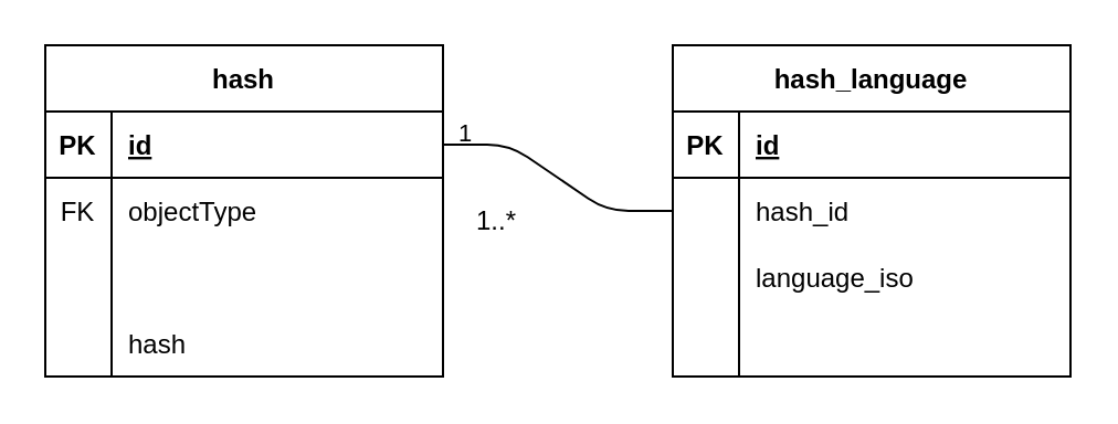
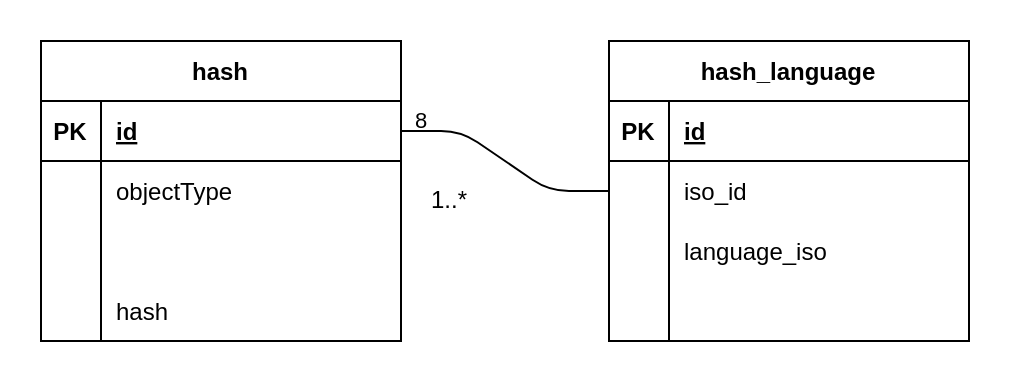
- <mxCell id="28" value="&lt;font style=&quot;font-size: 11px&quot;&gt;1&lt;/font&gt;" style="text;html=1;align=center;verticalAlign=middle;resizable=0;points=[];autosize=1;strokeColor=none;" parent="1" vertex="1"><mxGeometry x="200" y="50" width="20" height="20" as="geometry" /></mxCell>
+ <mxCell id="28" value="&lt;font style=&quot;font-size: 11px&quot;&gt;8&lt;/font&gt;" style="text;html=1;align=center;verticalAlign=middle;resizable=0;points=[];autosize=1;strokeColor=none;" parent="1" vertex="1"><mxGeometry x="200" y="50" width="20" height="20" as="geometry" /></mxCell>
- <mxCell id="7" value="FK" style="shape=partialRectangle;connectable=0;fillColor=none;top=0;left=0;bottom=0;right=0;editable=1;overflow=hidden;" parent="6" vertex="1"><mxGeometry width="30" height="30" as="geometry" /></mxCell>
- <mxCell id="20" value="hash_id" style="shape=partialRectangle;connectable=0;fillColor=none;top=0;left=0;bottom=0;right=0;align=left;spacingLeft=6;overflow=hidden;" parent="18" vertex="1"><mxGeometry x="30" width="150" height="30" as="geometry" /></mxCell>
+ <mxCell id="20" value="iso_id" style="shape=partialRectangle;connectable=0;fillColor=none;top=0;left=0;bottom=0;right=0;align=left;spacingLeft=6;overflow=hidden;" parent="18" vertex="1"><mxGeometry x="30" width="150" height="30" as="geometry" /></mxCell>
